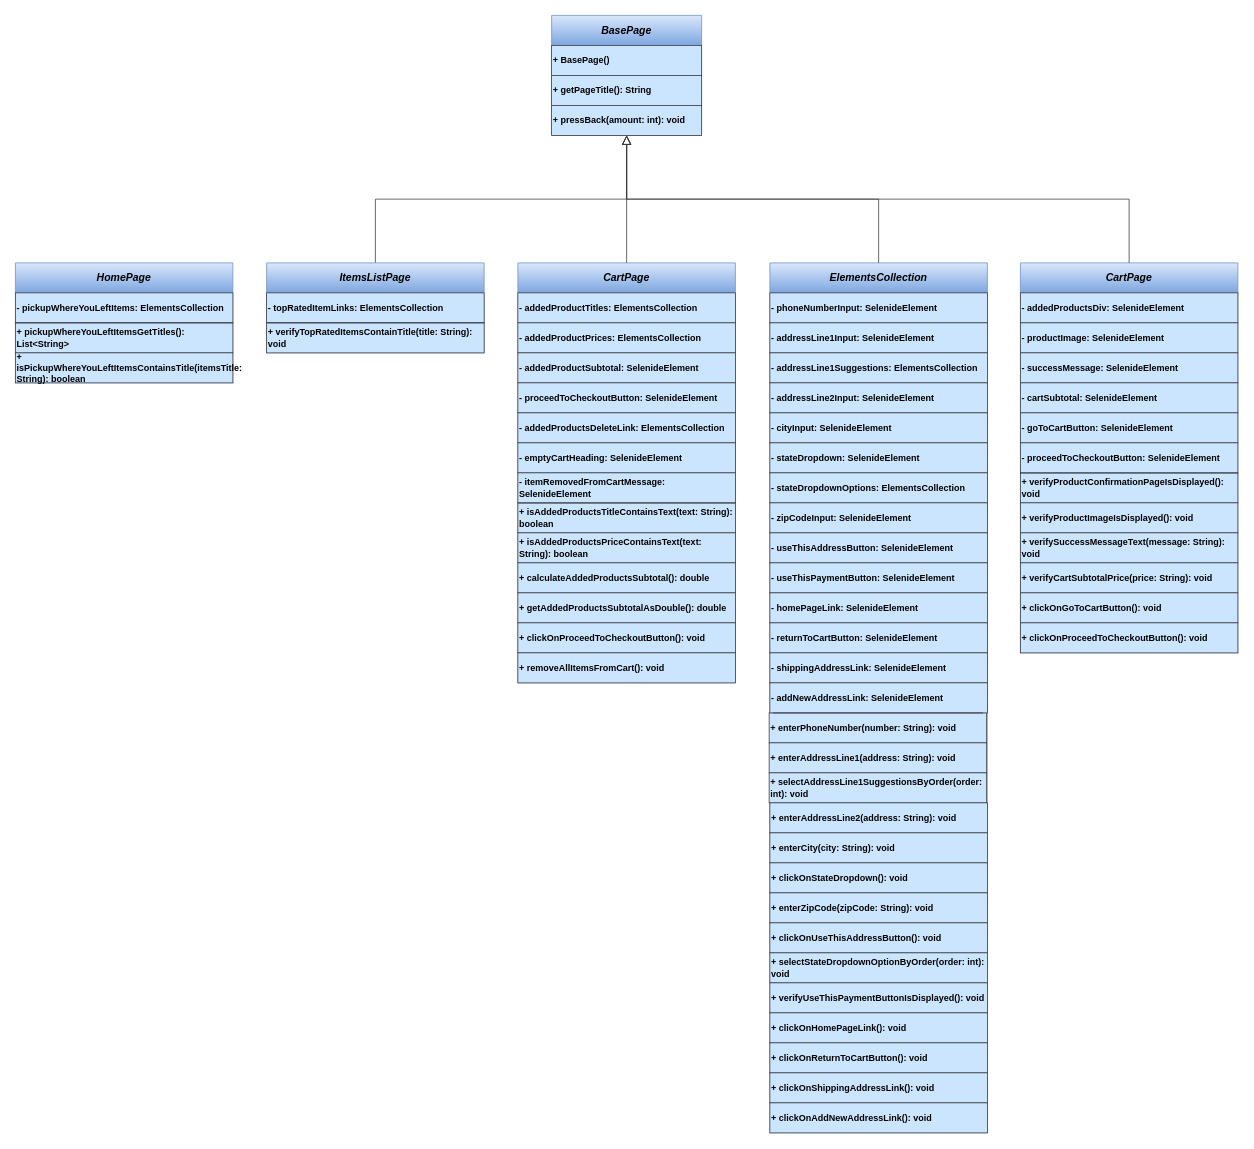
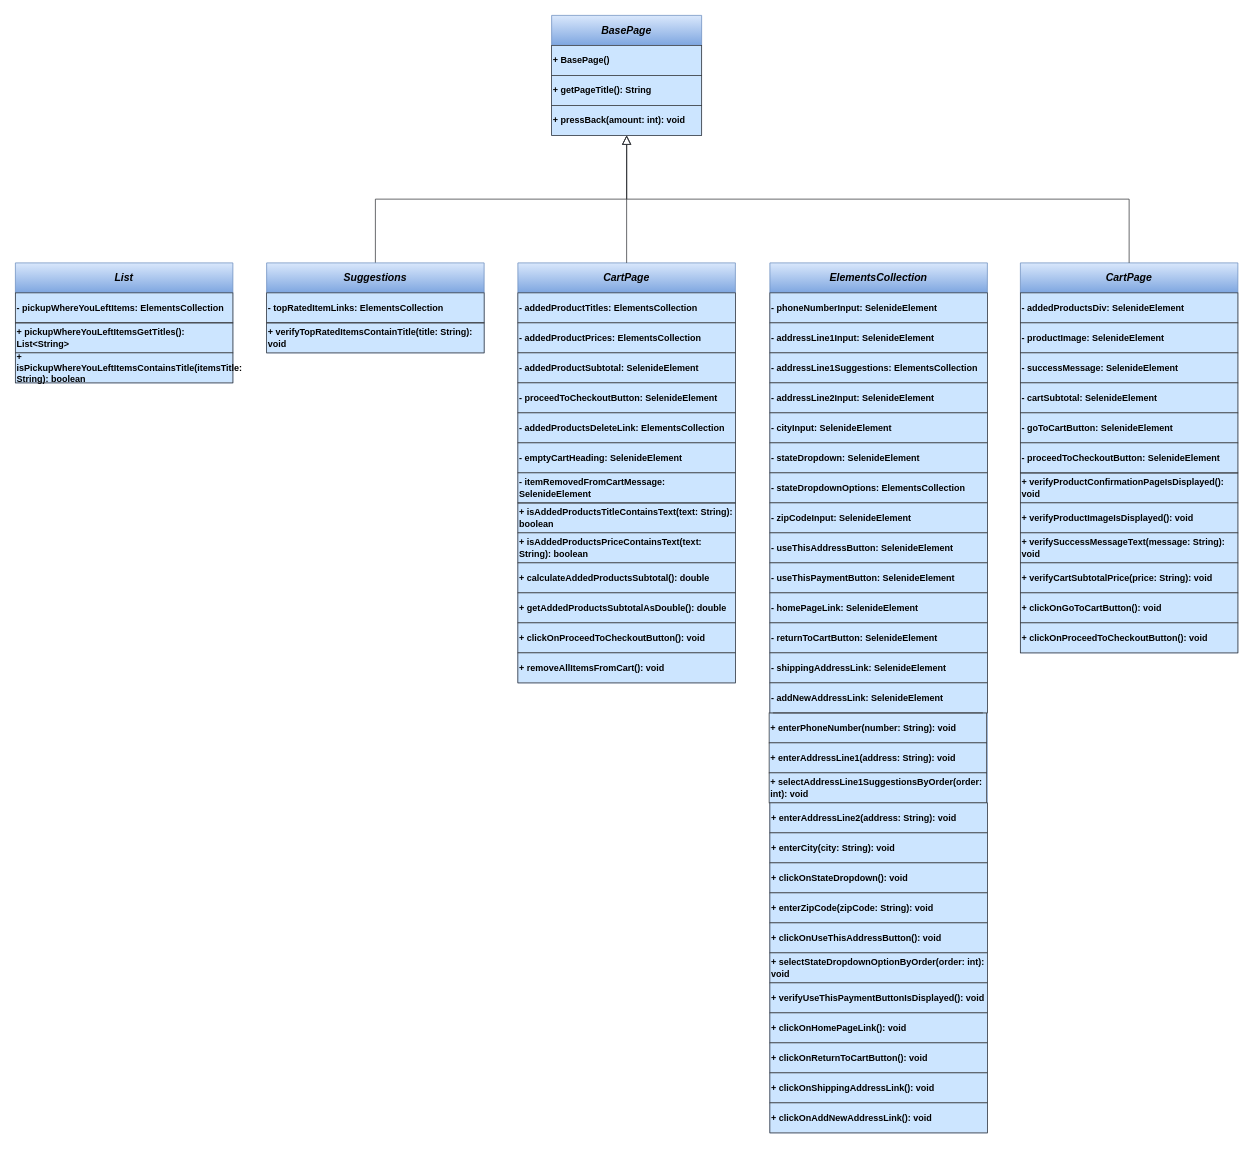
- <mxCell id="62" value="" style="endArrow=block;endSize=10;endFill=0;shadow=0;strokeWidth=1;rounded=0;edgeStyle=elbowEdgeStyle;elbow=vertical;entryX=0.5;entryY=1;entryDx=0;entryDy=0;exitX=0.5;exitY=0;exitDx=0;exitDy=0;fillColor=#cce5ff;strokeColor=#36393d;fontStyle=1" edge="1" parent="1" source="32" target="3"><mxGeometry width="160" relative="1" as="geometry"><mxPoint x="1130" y="300" as="sourcePoint" /><mxPoint x="1130" y="140" as="targetPoint" /></mxGeometry></mxCell>
- <mxCell id="7" value="HomePage" style="swimlane;whiteSpace=wrap;html=1;fontFamily=Helvetica;fontSize=14;fillColor=#dae8fc;fontStyle=3;startSize=40;strokeColor=#6c8ebf;gradientColor=#7ea6e0;" vertex="1" parent="1"><mxGeometry x="20" y="350" width="290" height="160" as="geometry"><mxRectangle x="470" y="20" width="100" height="30" as="alternateBounds" /></mxGeometry></mxCell>
+ <mxCell id="7" value="List" style="swimlane;whiteSpace=wrap;html=1;fontFamily=Helvetica;fontSize=14;fillColor=#dae8fc;fontStyle=3;startSize=40;strokeColor=#6c8ebf;gradientColor=#7ea6e0;" vertex="1" parent="1"><mxGeometry x="20" y="350" width="290" height="160" as="geometry"><mxRectangle x="470" y="20" width="100" height="30" as="alternateBounds" /></mxGeometry></mxCell>
- <mxCell id="12" value="ItemsListPage" style="swimlane;whiteSpace=wrap;html=1;fontFamily=Helvetica;fontSize=14;fillColor=#dae8fc;fontStyle=3;startSize=40;strokeColor=#6c8ebf;gradientColor=#7ea6e0;" vertex="1" parent="1"><mxGeometry x="355" y="350" width="290" height="120" as="geometry"><mxRectangle x="470" y="20" width="100" height="30" as="alternateBounds" /></mxGeometry></mxCell>
+ <mxCell id="12" value="Suggestions" style="swimlane;whiteSpace=wrap;html=1;fontFamily=Helvetica;fontSize=14;fillColor=#dae8fc;fontStyle=3;startSize=40;strokeColor=#6c8ebf;gradientColor=#7ea6e0;" vertex="1" parent="1"><mxGeometry x="355" y="350" width="290" height="120" as="geometry"><mxRectangle x="470" y="20" width="100" height="30" as="alternateBounds" /></mxGeometry></mxCell>
